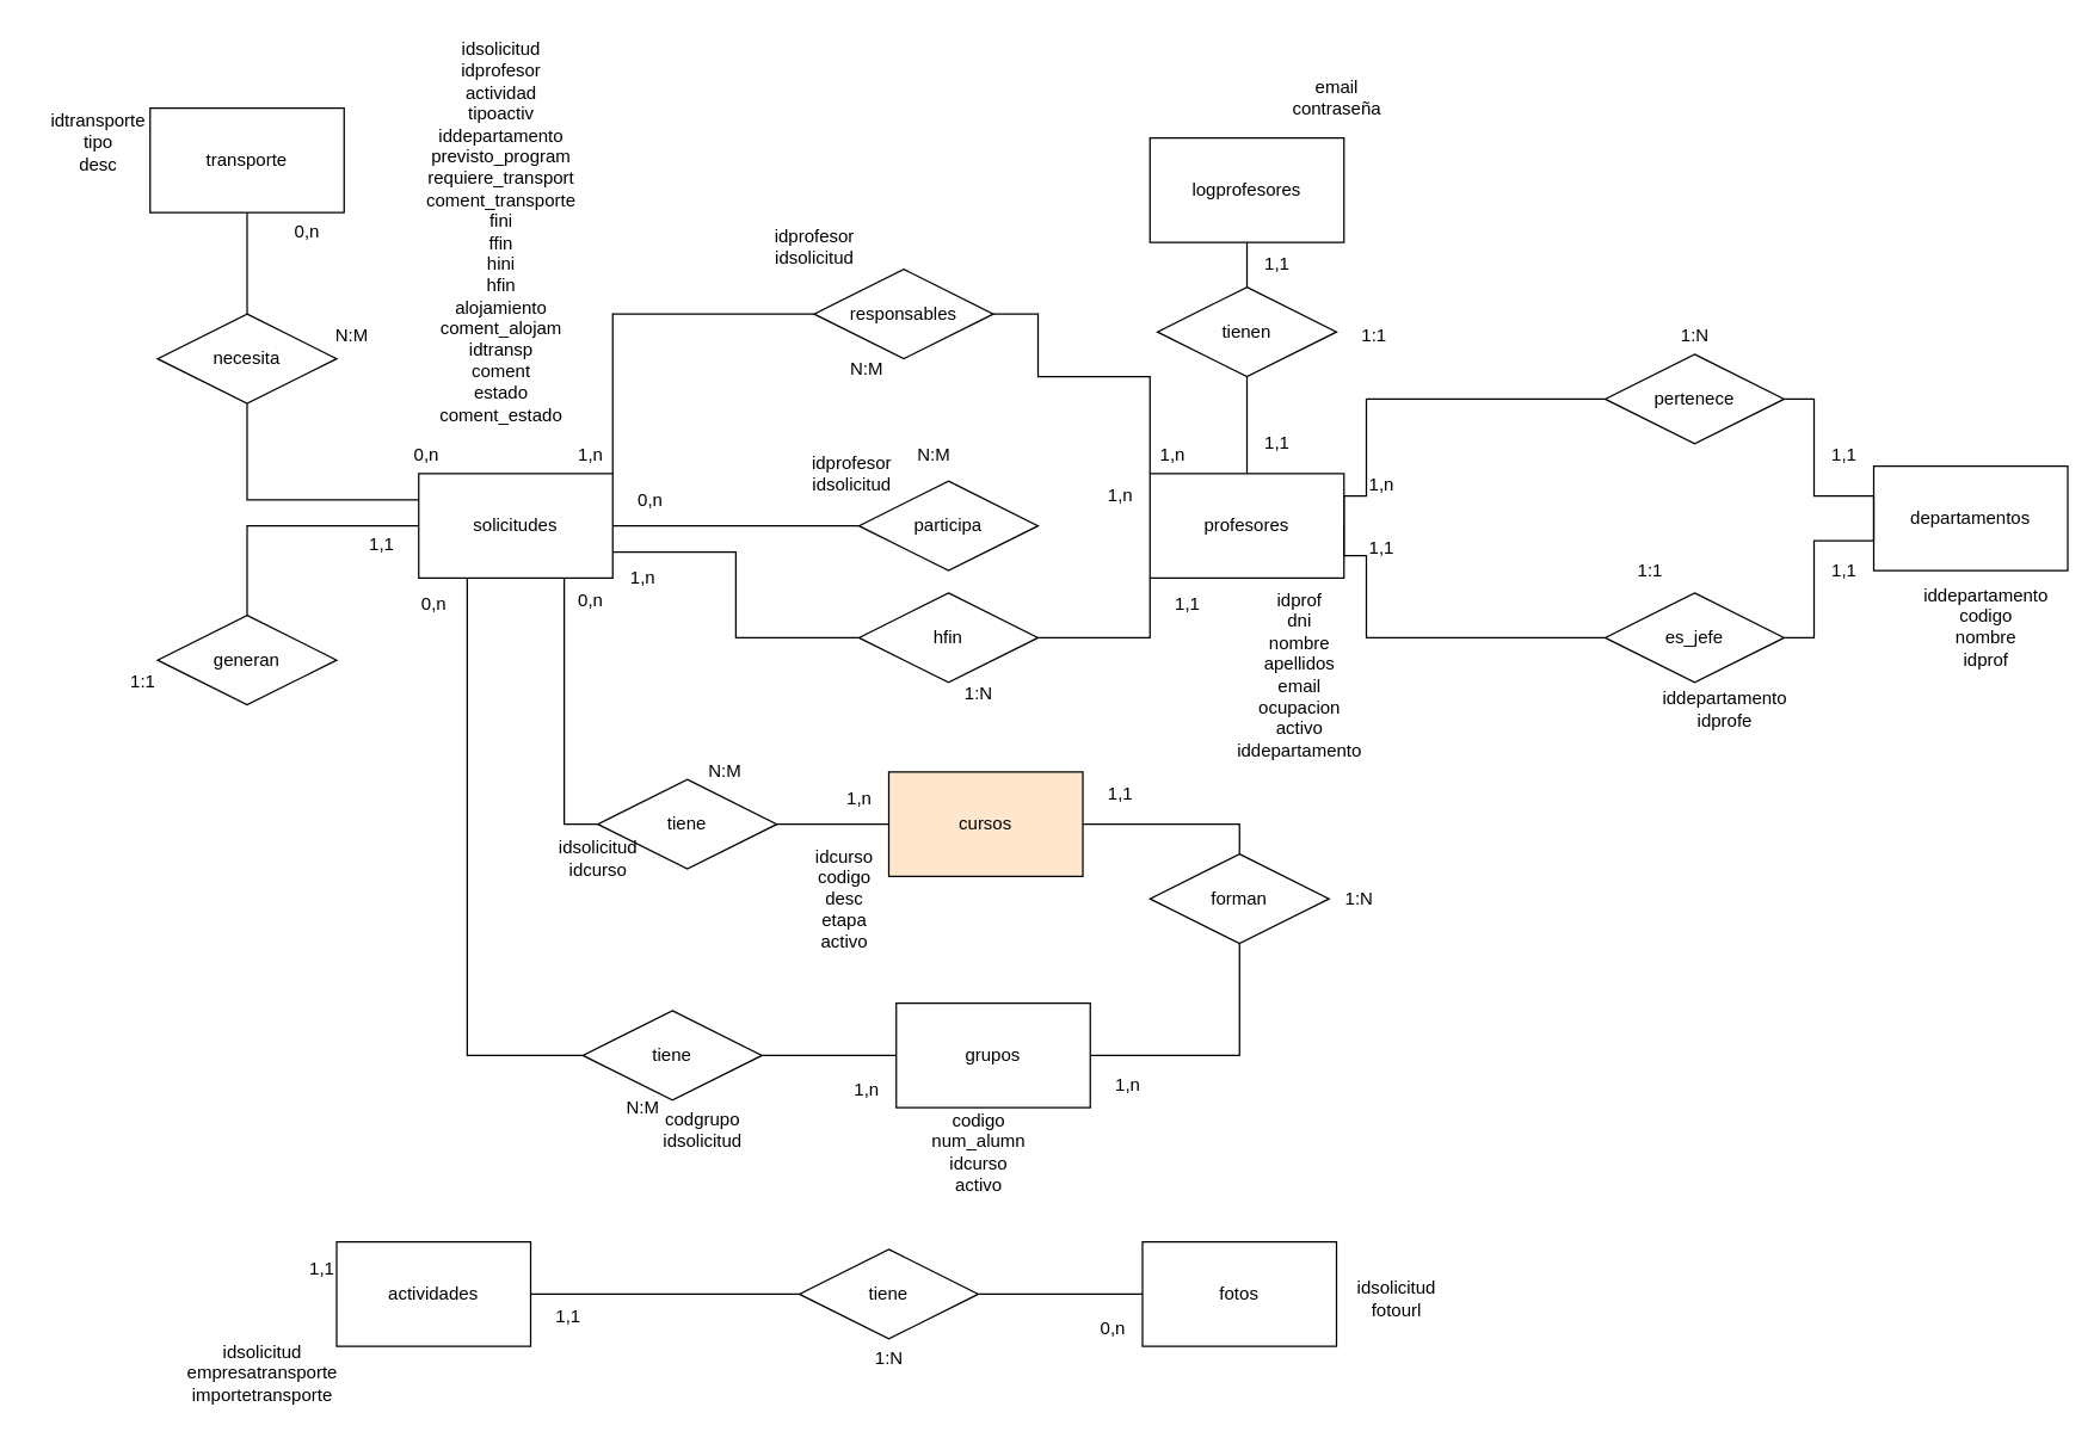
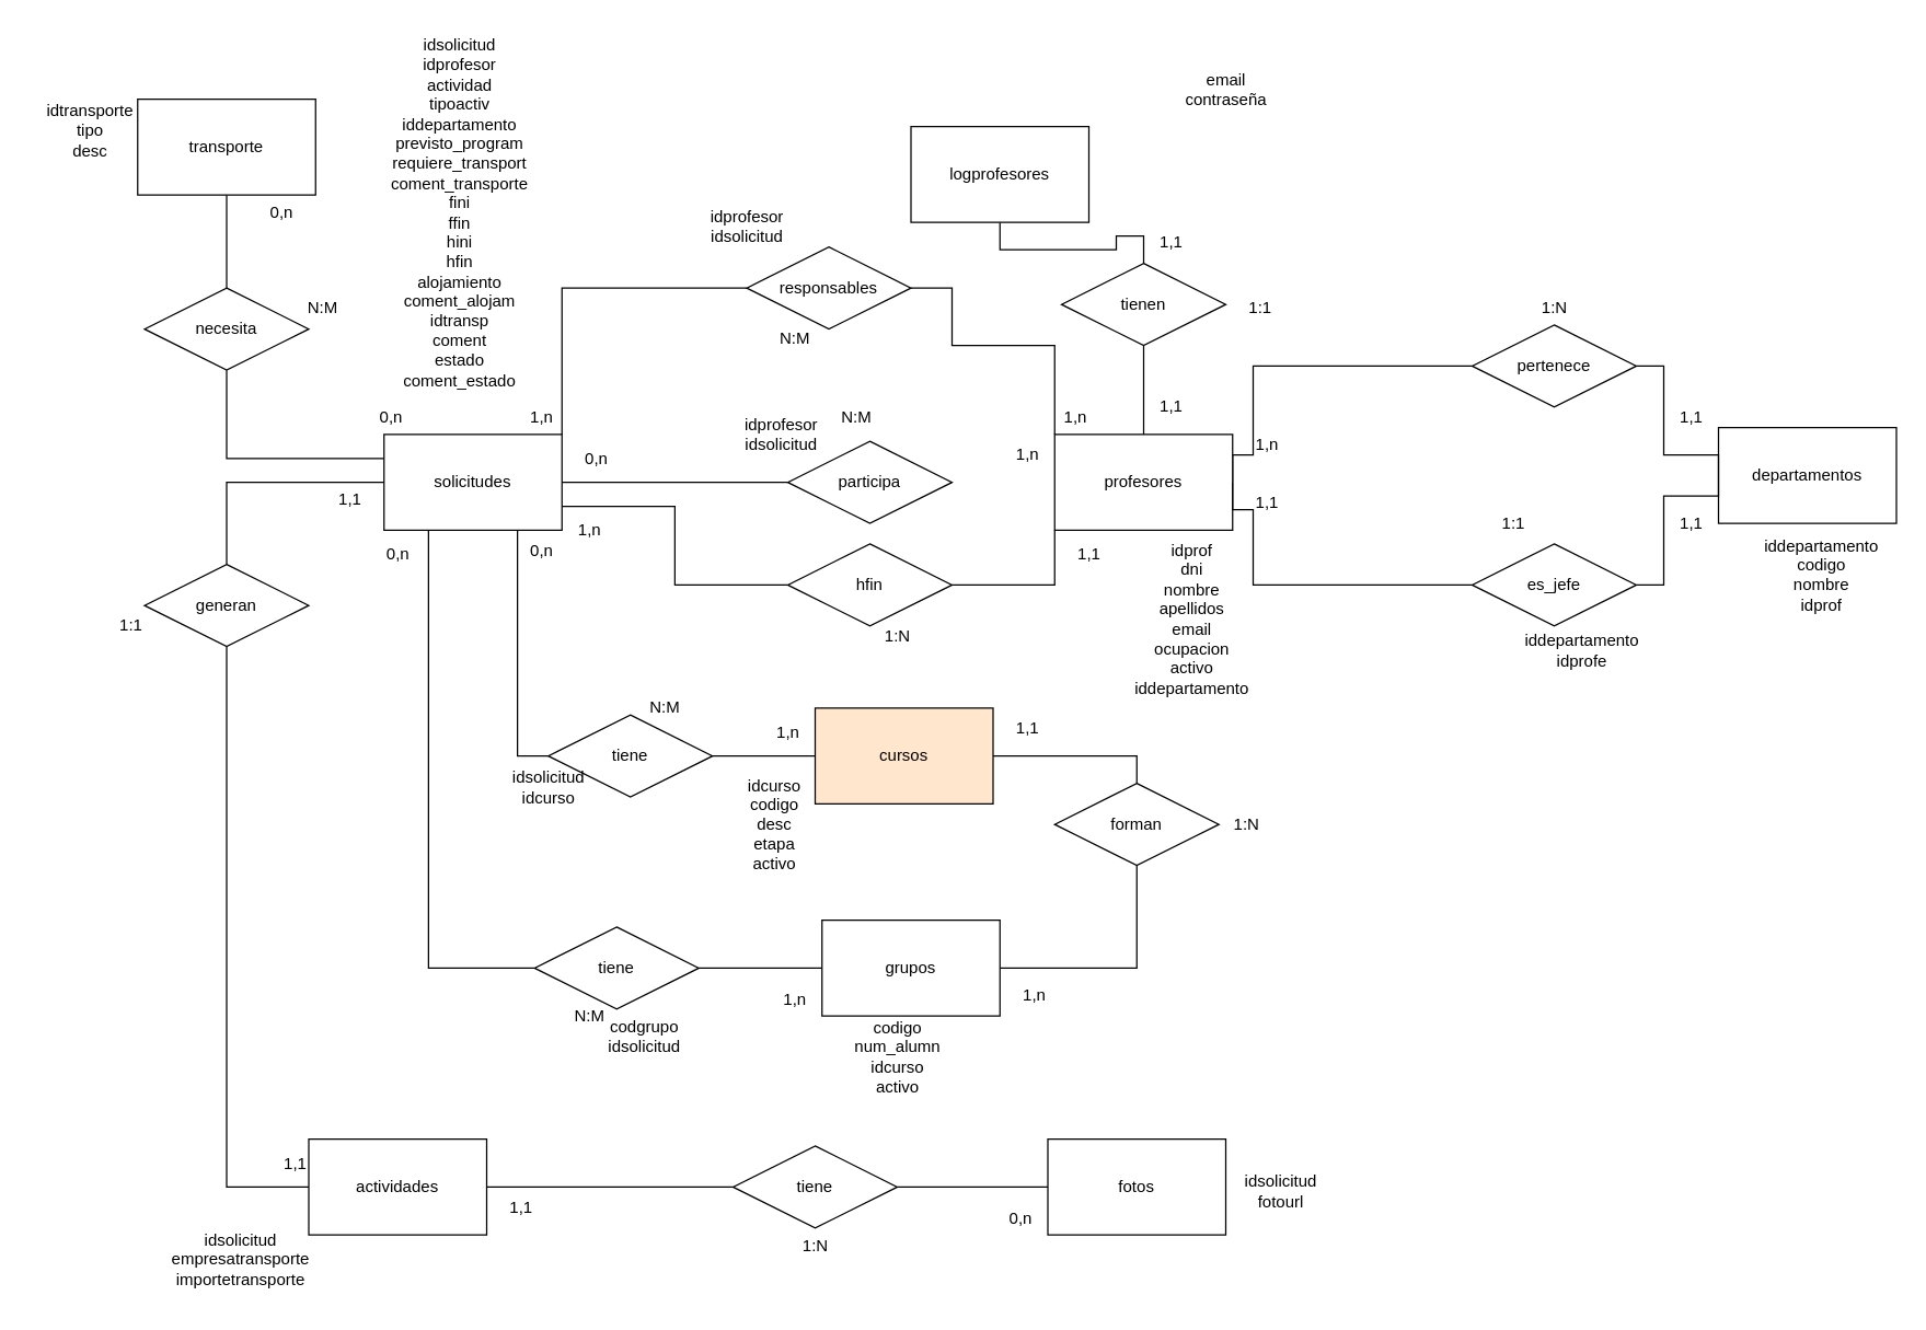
- <mxCell id="7" value="logprofesores" style="whiteSpace=wrap;html=1;align=center;" parent="1" vertex="1"><mxGeometry x="770" y="92" width="130" height="70" as="geometry" /></mxCell>
+ <mxCell id="7" value="logprofesores" style="whiteSpace=wrap;html=1;align=center;" parent="1" vertex="1"><mxGeometry x="665" y="92" width="130" height="70" as="geometry" /></mxCell>
+ <mxCell id="25" style="edgeStyle=orthogonalEdgeStyle;rounded=0;orthogonalLoop=1;jettySize=auto;html=1;exitX=0;exitY=0.5;exitDx=0;exitDy=0;entryX=0.5;entryY=1;entryDx=0;entryDy=0;endArrow=none;endFill=0;" parent="1" source="26" target="27" edge="1"><mxGeometry relative="1" as="geometry" /></mxCell>
